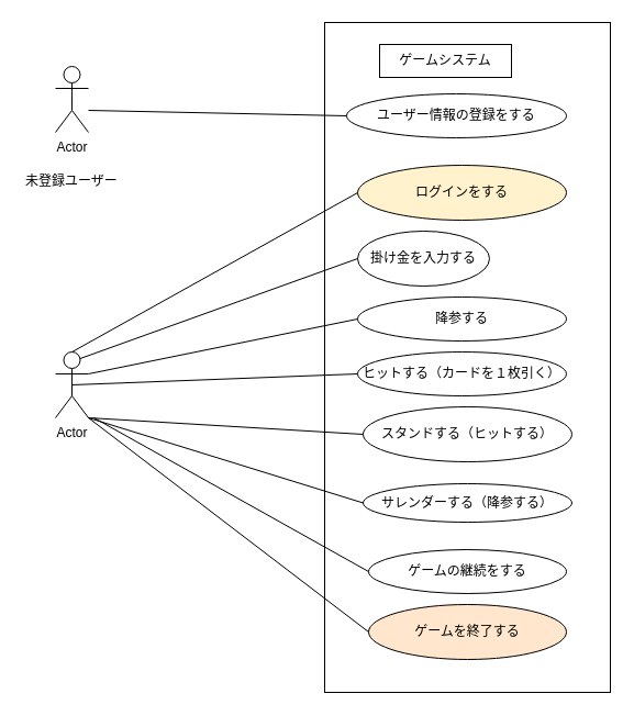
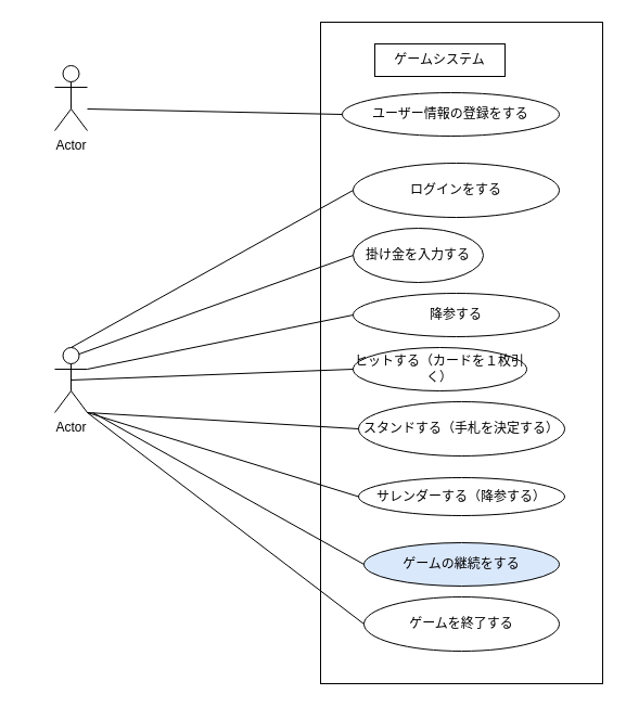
- <mxCell id="8" value="未登録ユーザー" style="text;html=1;strokeColor=none;fillColor=none;align=center;verticalAlign=middle;whiteSpace=wrap;rounded=0;" parent="1" vertex="1"><mxGeometry x="20" y="150" width="90" height="30" as="geometry" /></mxCell>
- <mxCell id="9" value="ログインをする" style="ellipse;whiteSpace=wrap;html=1;fillColor=#fff2cc;" parent="1" vertex="1"><mxGeometry x="325" y="150" width="190" height="50" as="geometry" /></mxCell>
+ <mxCell id="9" value="ログインをする" style="ellipse;whiteSpace=wrap;html=1;" parent="1" vertex="1"><mxGeometry x="325" y="150" width="190" height="50" as="geometry" /></mxCell>
- <mxCell id="15" value="ヒットする（カードを１枚引く）" style="ellipse;whiteSpace=wrap;html=1;" parent="1" vertex="1"><mxGeometry x="325" y="320" width="190" height="40" as="geometry" /></mxCell>
+ <mxCell id="15" value="ヒットする（カードを１枚引く）" style="ellipse;whiteSpace=wrap;html=1;" parent="1" vertex="1"><mxGeometry x="325" y="320" width="160" height="40" as="geometry" /></mxCell>
- <mxCell id="16" value="スタンドする（ヒットする）" style="ellipse;whiteSpace=wrap;html=1;" parent="1" vertex="1"><mxGeometry x="330" y="370" width="190" height="50" as="geometry" /></mxCell>
+ <mxCell id="16" value="スタンドする（手札を決定する）" style="ellipse;whiteSpace=wrap;html=1;" parent="1" vertex="1"><mxGeometry x="330" y="370" width="190" height="50" as="geometry" /></mxCell>
- <mxCell id="20" value="ゲームの継続をする" style="ellipse;whiteSpace=wrap;html=1;" parent="1" vertex="1"><mxGeometry x="335" y="500" width="180" height="40" as="geometry" /></mxCell>
+ <mxCell id="20" value="ゲームの継続をする" style="ellipse;whiteSpace=wrap;html=1;fillColor=#dae8fc;" parent="1" vertex="1"><mxGeometry x="335" y="500" width="180" height="40" as="geometry" /></mxCell>
- <mxCell id="21" value="ゲームを終了する" style="ellipse;whiteSpace=wrap;html=1;fillColor=#ffe6cc;" parent="1" vertex="1"><mxGeometry x="335" y="550" width="180" height="50" as="geometry" /></mxCell>
+ <mxCell id="21" value="ゲームを終了する" style="ellipse;whiteSpace=wrap;html=1;" parent="1" vertex="1"><mxGeometry x="335" y="550" width="180" height="50" as="geometry" /></mxCell>
